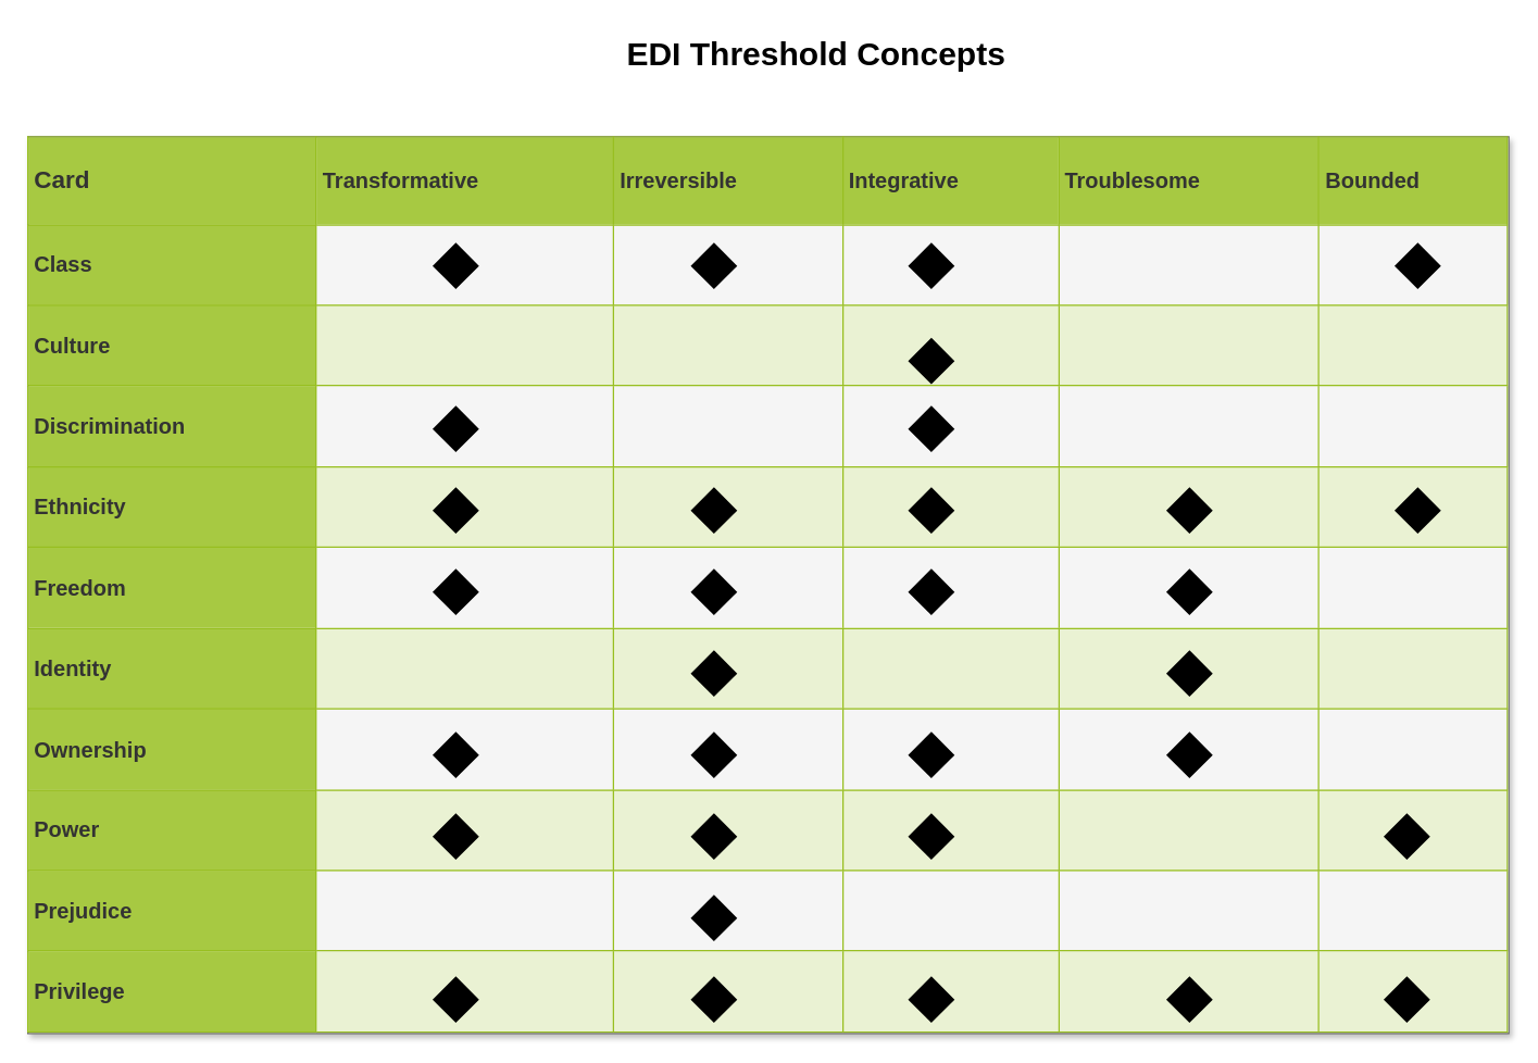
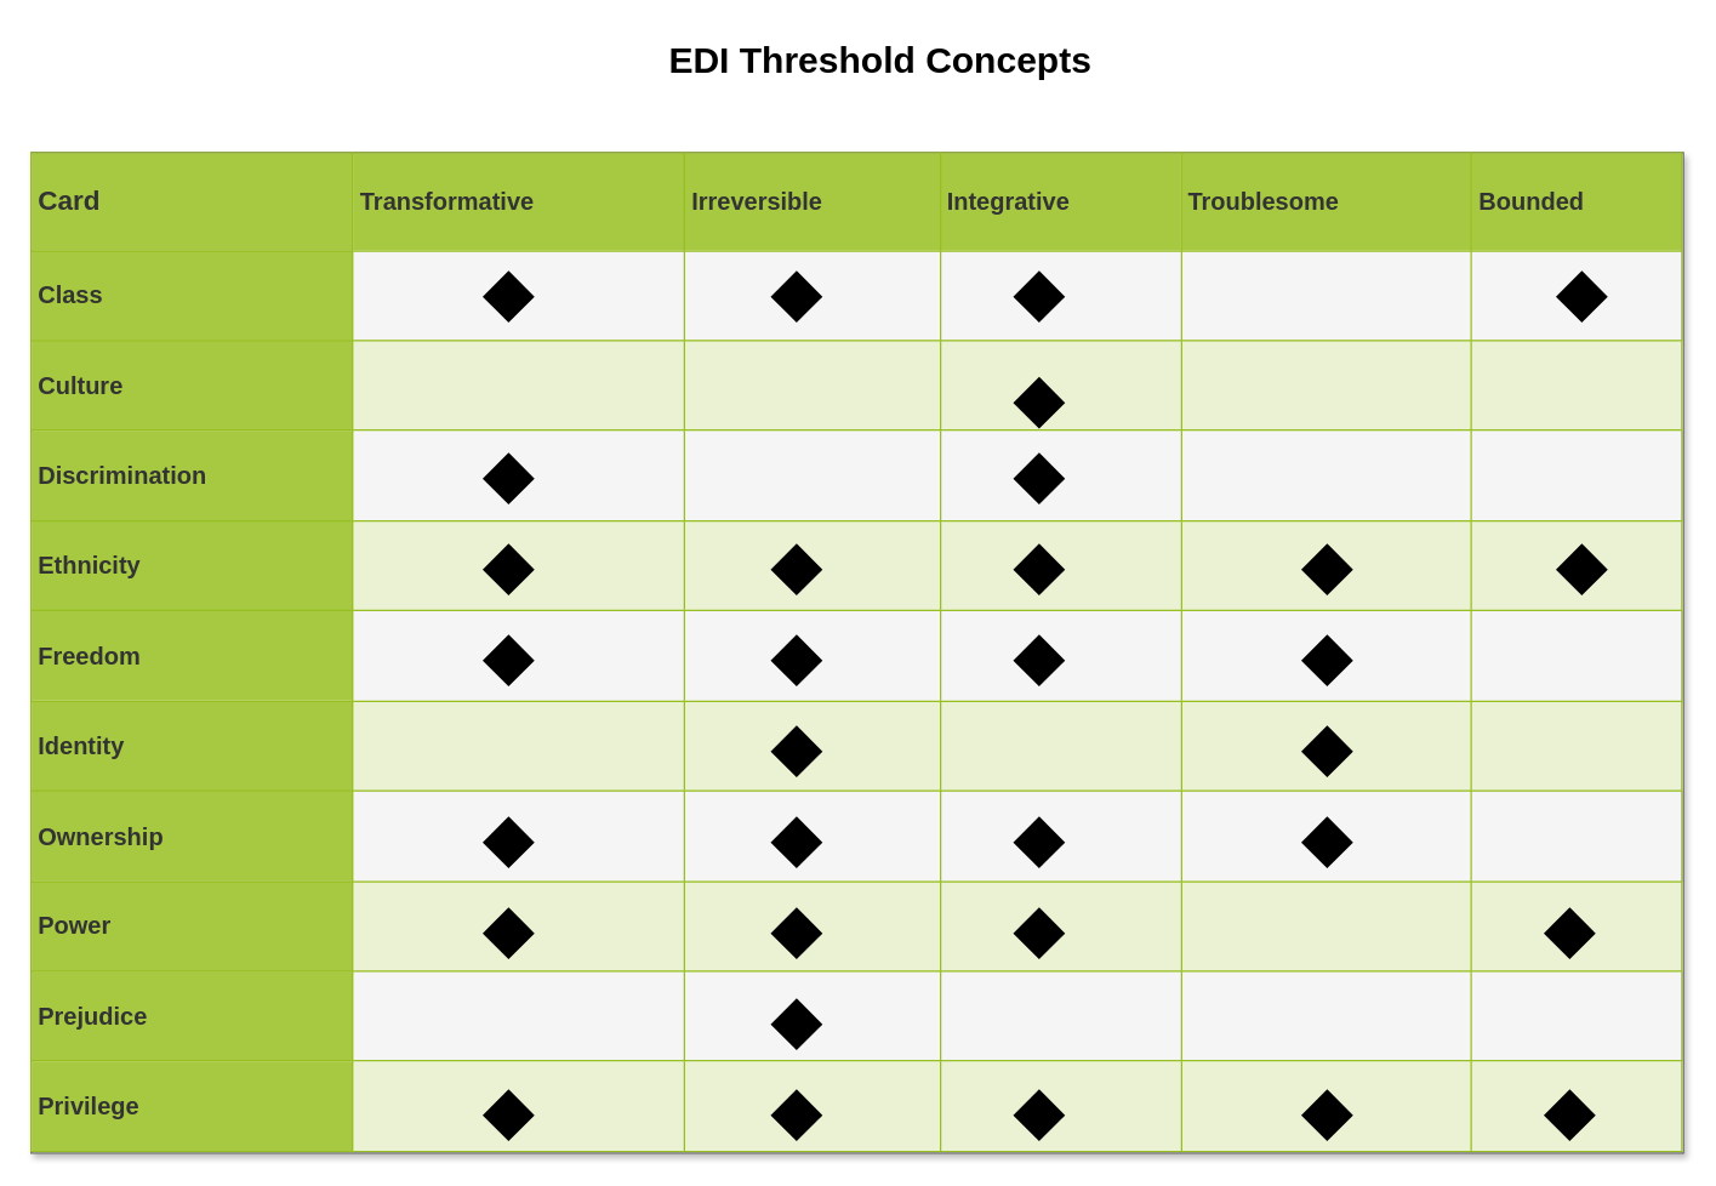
- <mxCell id="3" value="EDI Threshold Concepts" style="text;strokeColor=none;fillColor=none;html=1;fontSize=24;fontStyle=1;verticalAlign=middle;align=center;rounded=0;shadow=1;" parent="1" vertex="1"><mxGeometry x="210" y="20" width="780" height="40" as="geometry" /></mxCell>
+ <mxCell id="3" value="EDI Threshold Concepts" style="text;strokeColor=none;fillColor=none;html=1;fontSize=24;fontStyle=1;verticalAlign=middle;align=center;rounded=0;shadow=1;" parent="1" vertex="1"><mxGeometry x="190" y="20" width="780" height="40" as="geometry" /></mxCell>
